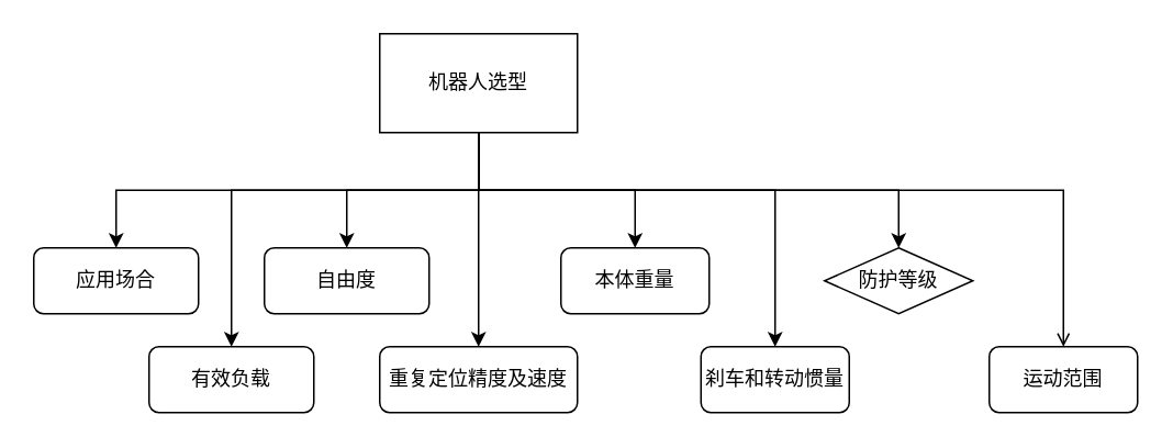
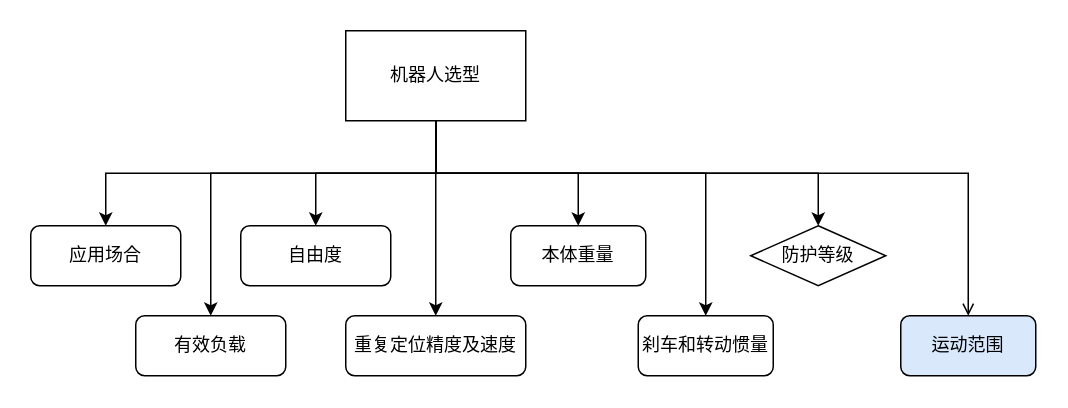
- <mxCell id="18" value="运动范围" style="rounded=1;whiteSpace=wrap;html=1;" vertex="1" parent="1"><mxGeometry x="600" y="210" width="90" height="40" as="geometry" /></mxCell>
+ <mxCell id="18" value="运动范围" style="rounded=1;whiteSpace=wrap;html=1;fillColor=#dae8fc;" vertex="1" parent="1"><mxGeometry x="600" y="210" width="90" height="40" as="geometry" /></mxCell>
